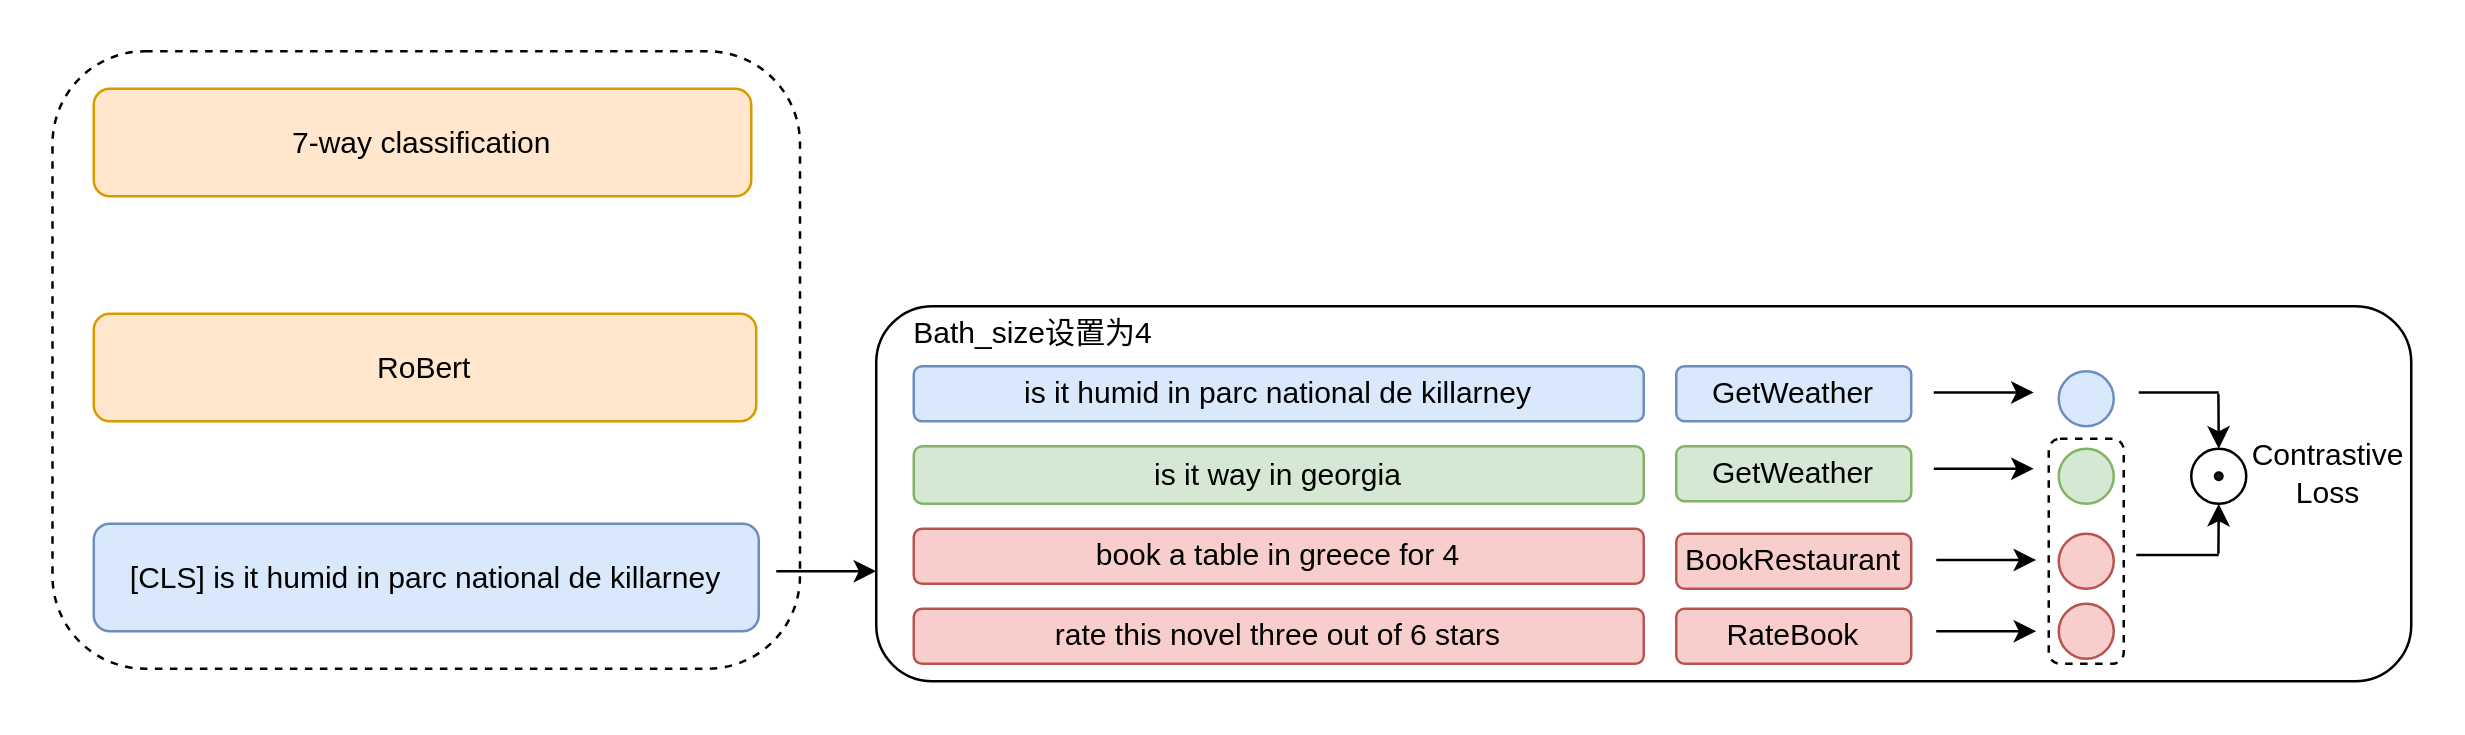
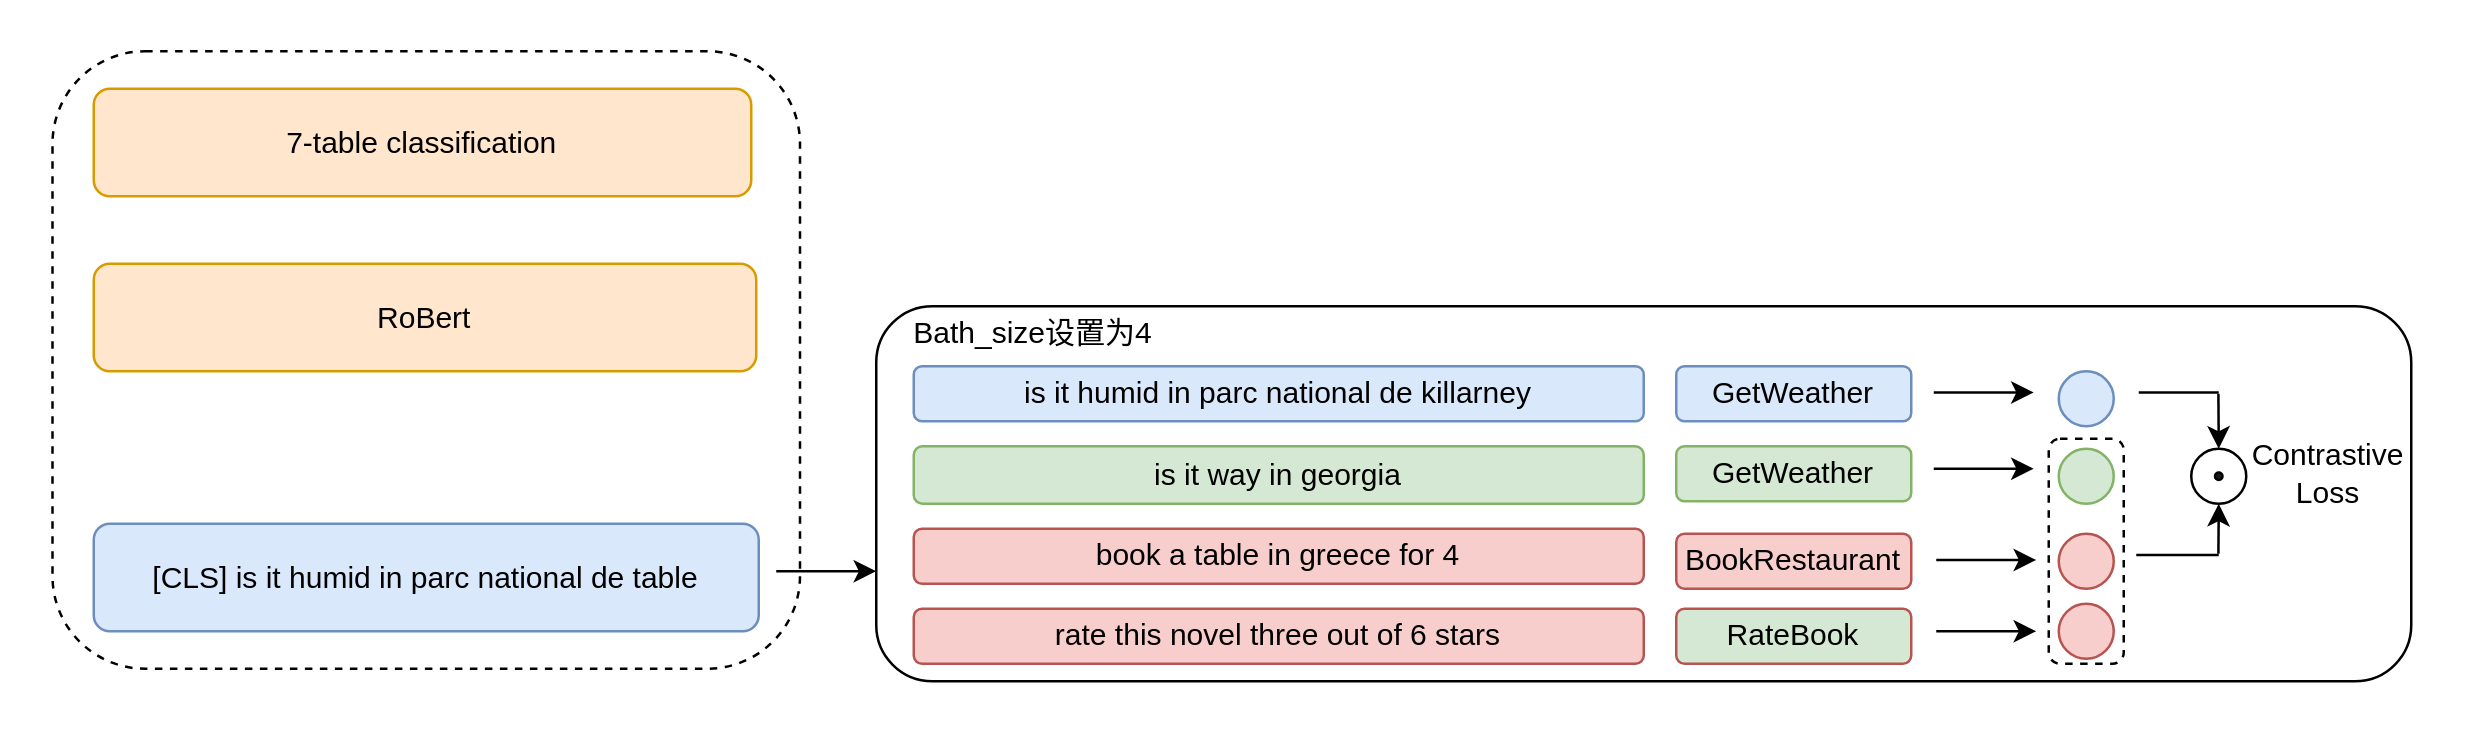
- <mxCell id="7" value="7-way classification" style="rounded=1;whiteSpace=wrap;html=1;fillColor=#ffe6cc;strokeColor=#d79b00;" vertex="1" parent="1"><mxGeometry x="37" y="35" width="263" height="43" as="geometry" /></mxCell>
+ <mxCell id="7" value="7-table classification" style="rounded=1;whiteSpace=wrap;html=1;fillColor=#ffe6cc;strokeColor=#d79b00;" vertex="1" parent="1"><mxGeometry x="37" y="35" width="263" height="43" as="geometry" /></mxCell>
- <mxCell id="5" value="RoBert" style="rounded=1;whiteSpace=wrap;html=1;fillColor=#ffe6cc;strokeColor=#d79b00;" vertex="1" parent="1"><mxGeometry x="37" y="125" width="265" height="43" as="geometry" /></mxCell>
+ <mxCell id="5" value="RoBert" style="rounded=1;whiteSpace=wrap;html=1;fillColor=#ffe6cc;strokeColor=#d79b00;" vertex="1" parent="1"><mxGeometry x="37" y="105" width="265" height="43" as="geometry" /></mxCell>
- <mxCell id="6" value="[CLS] is it humid in parc national de killarney" style="rounded=1;whiteSpace=wrap;html=1;fillColor=#dae8fc;strokeColor=#6c8ebf;" vertex="1" parent="1"><mxGeometry x="37" y="209" width="266" height="43" as="geometry" /></mxCell>
+ <mxCell id="6" value="[CLS] is it humid in parc national de table" style="rounded=1;whiteSpace=wrap;html=1;fillColor=#dae8fc;strokeColor=#6c8ebf;" vertex="1" parent="1"><mxGeometry x="37" y="209" width="266" height="43" as="geometry" /></mxCell>
- <mxCell id="16" value="RateBook" style="rounded=1;whiteSpace=wrap;html=1;fillColor=#f8cecc;strokeColor=#b85450;" vertex="1" parent="1"><mxGeometry x="670" y="243" width="94" height="22" as="geometry" /></mxCell>
+ <mxCell id="16" value="RateBook" style="rounded=1;whiteSpace=wrap;html=1;fillColor=#d5e8d4;strokeColor=#b85450;" vertex="1" parent="1"><mxGeometry x="670" y="243" width="94" height="22" as="geometry" /></mxCell>
